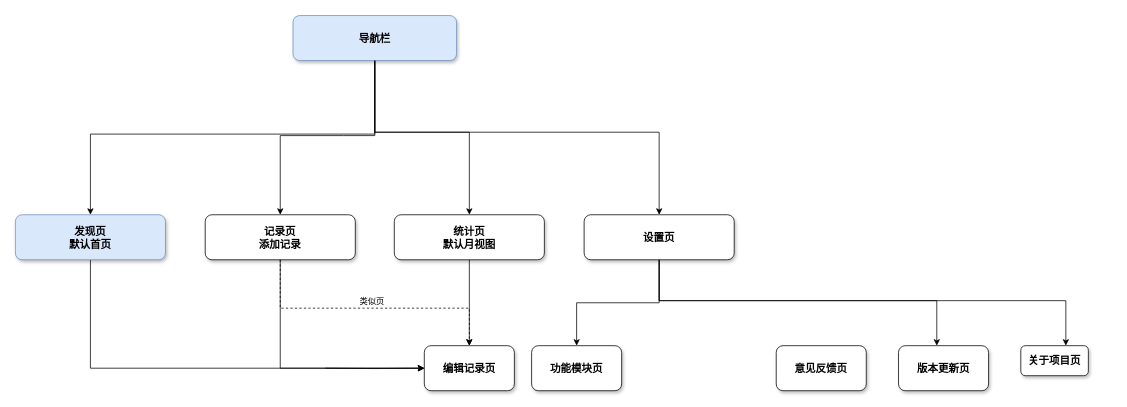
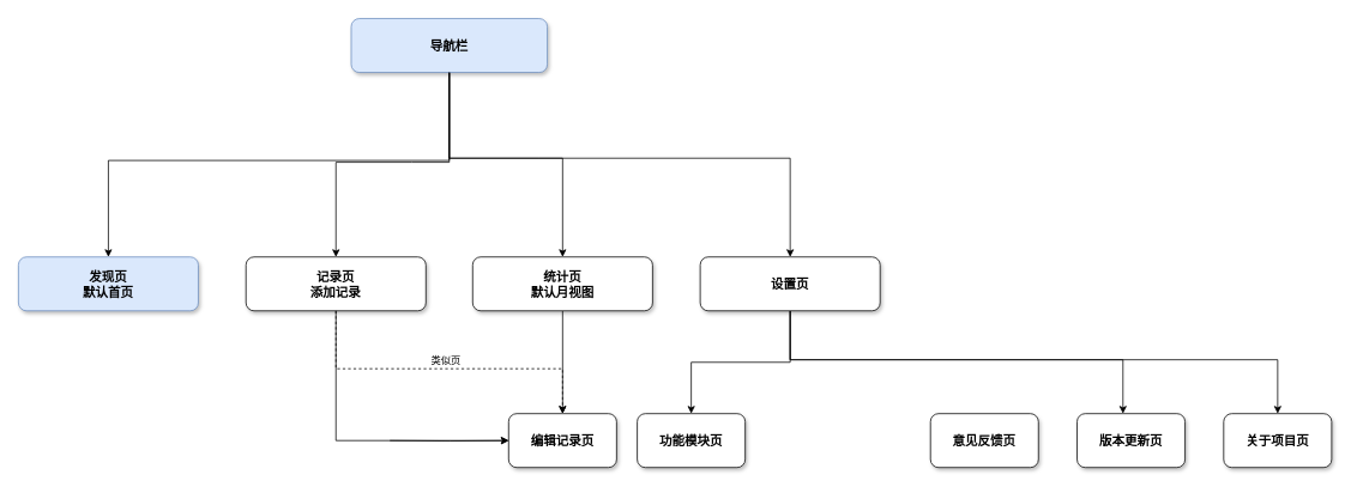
- <mxCell id="21" value="关于项目页" style="whiteSpace=wrap;html=1;fontSize=14;rounded=1;shadow=1;fontStyle=1;" parent="1" vertex="1"><mxGeometry x="1360" y="460" width="90" height="40" as="geometry" /></mxCell>
+ <mxCell id="21" value="关于项目页" style="whiteSpace=wrap;html=1;fontSize=14;rounded=1;shadow=1;fontStyle=1;" parent="1" vertex="1"><mxGeometry x="1360" y="460" width="120" height="60" as="geometry" /></mxCell>
- <mxCell id="5" style="edgeStyle=orthogonalEdgeStyle;rounded=0;orthogonalLoop=1;jettySize=auto;html=1;exitX=0.5;exitY=1;exitDx=0;exitDy=0;" parent="1" source="6" target="15" edge="1"><mxGeometry relative="1" as="geometry"><mxPoint x="40" y="345.5" as="sourcePoint" /><Array as="points"><mxPoint x="120" y="490" /></Array></mxGeometry></mxCell>
